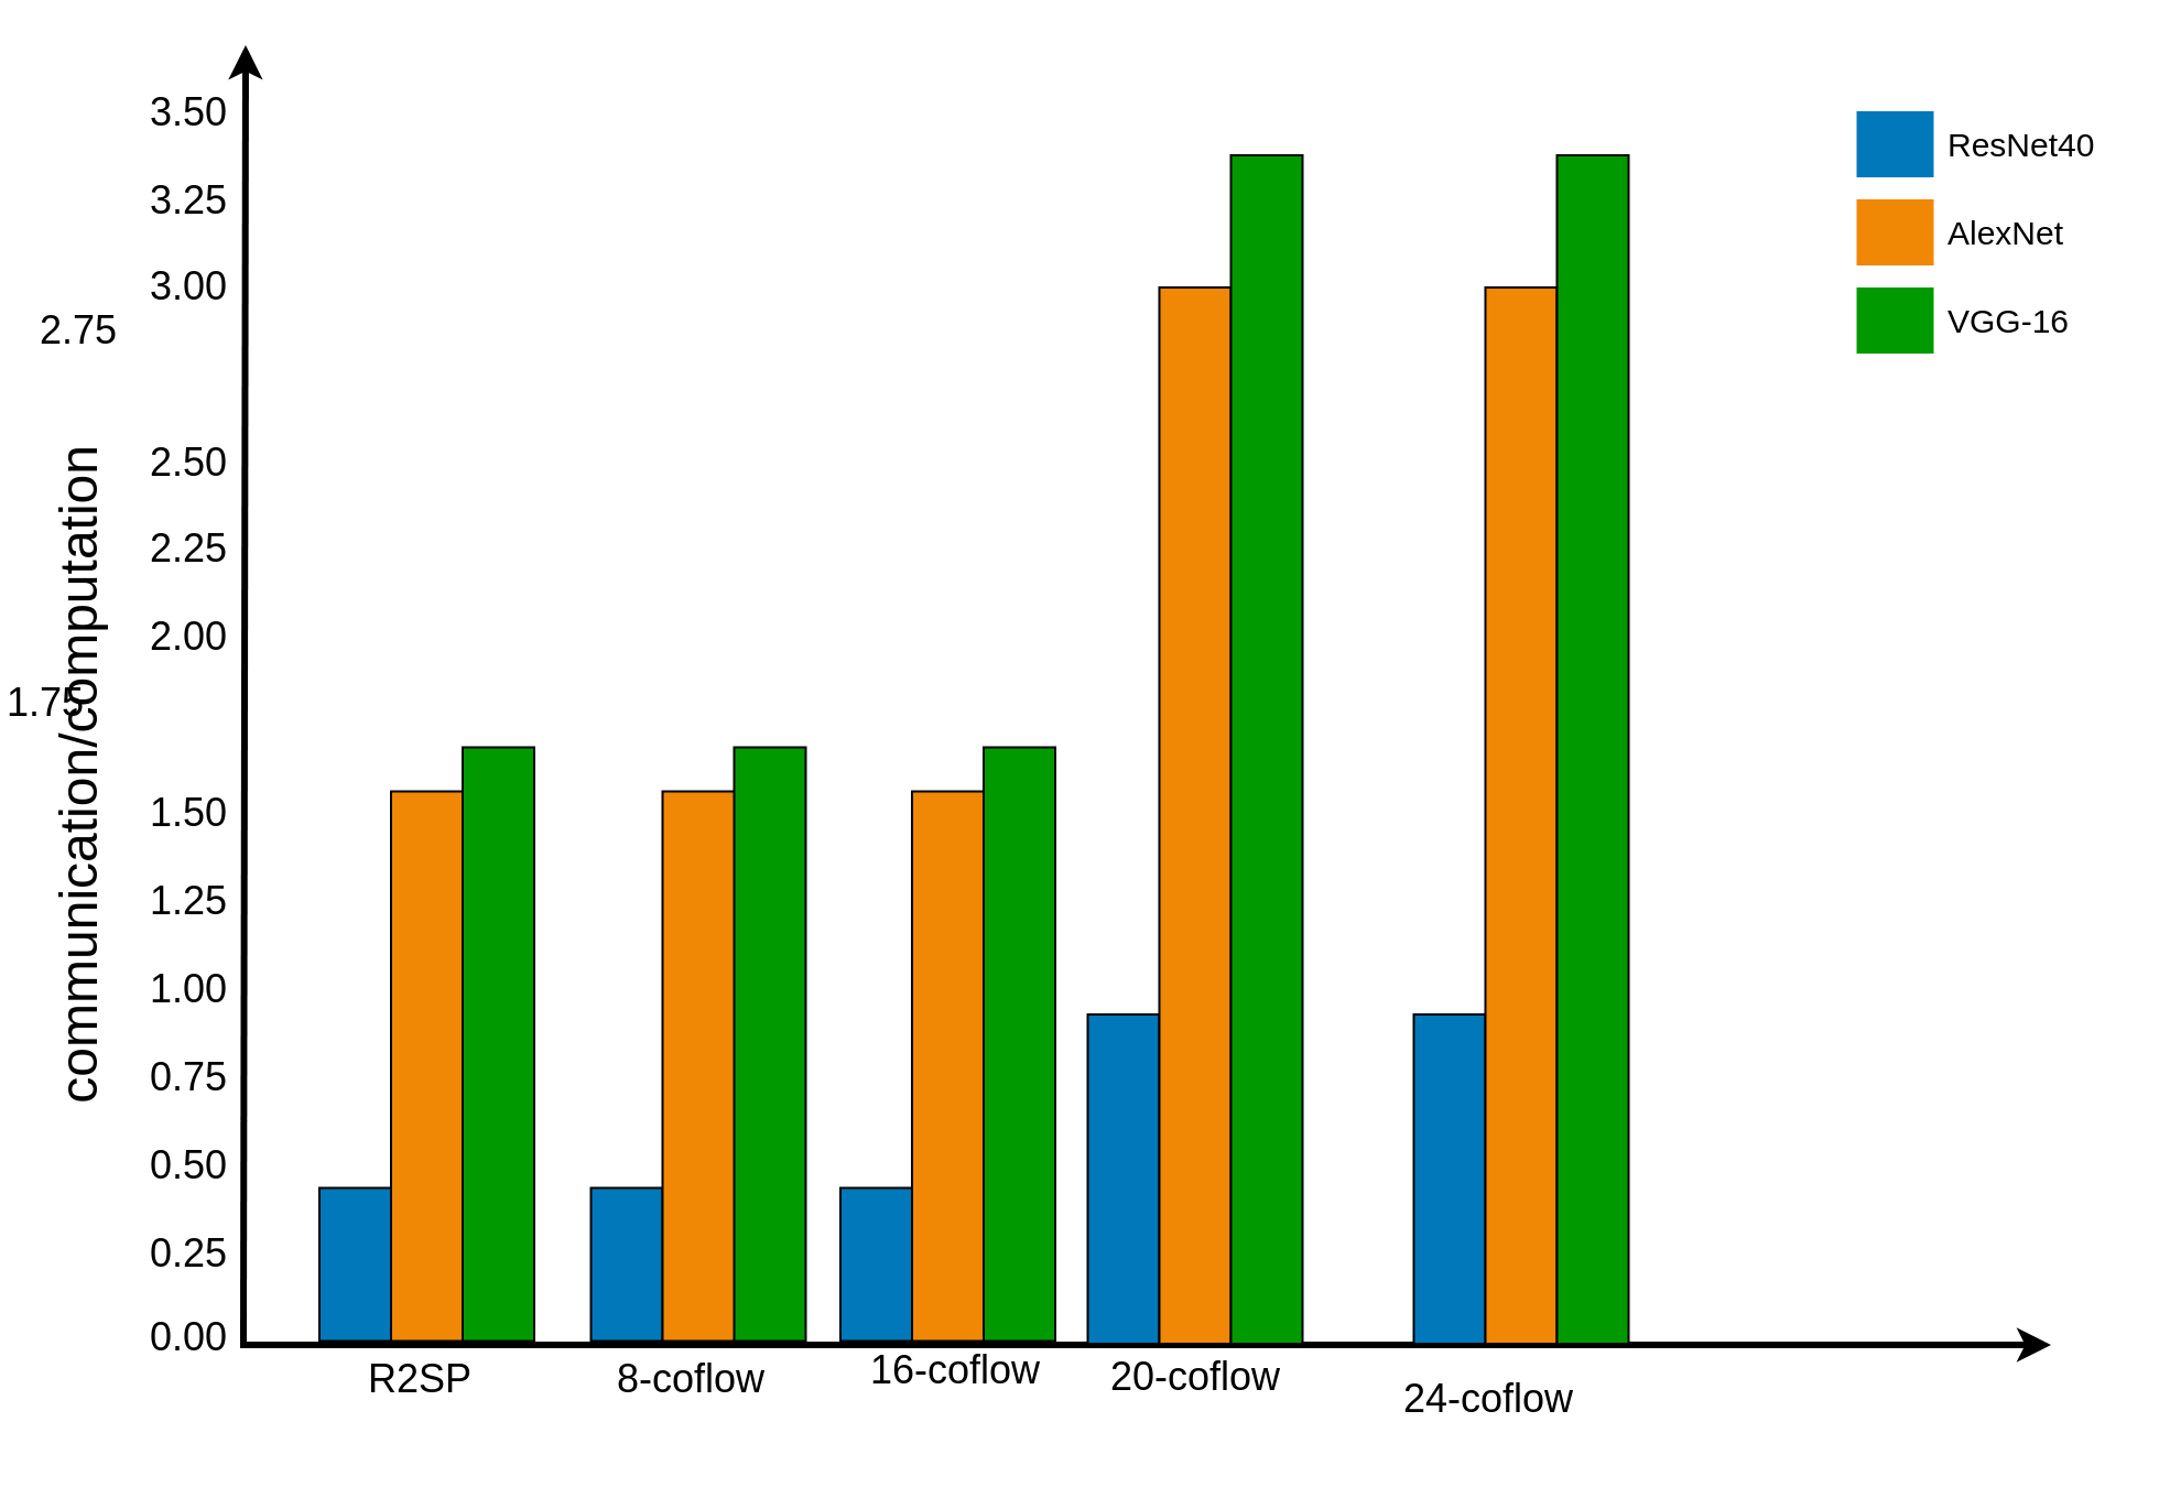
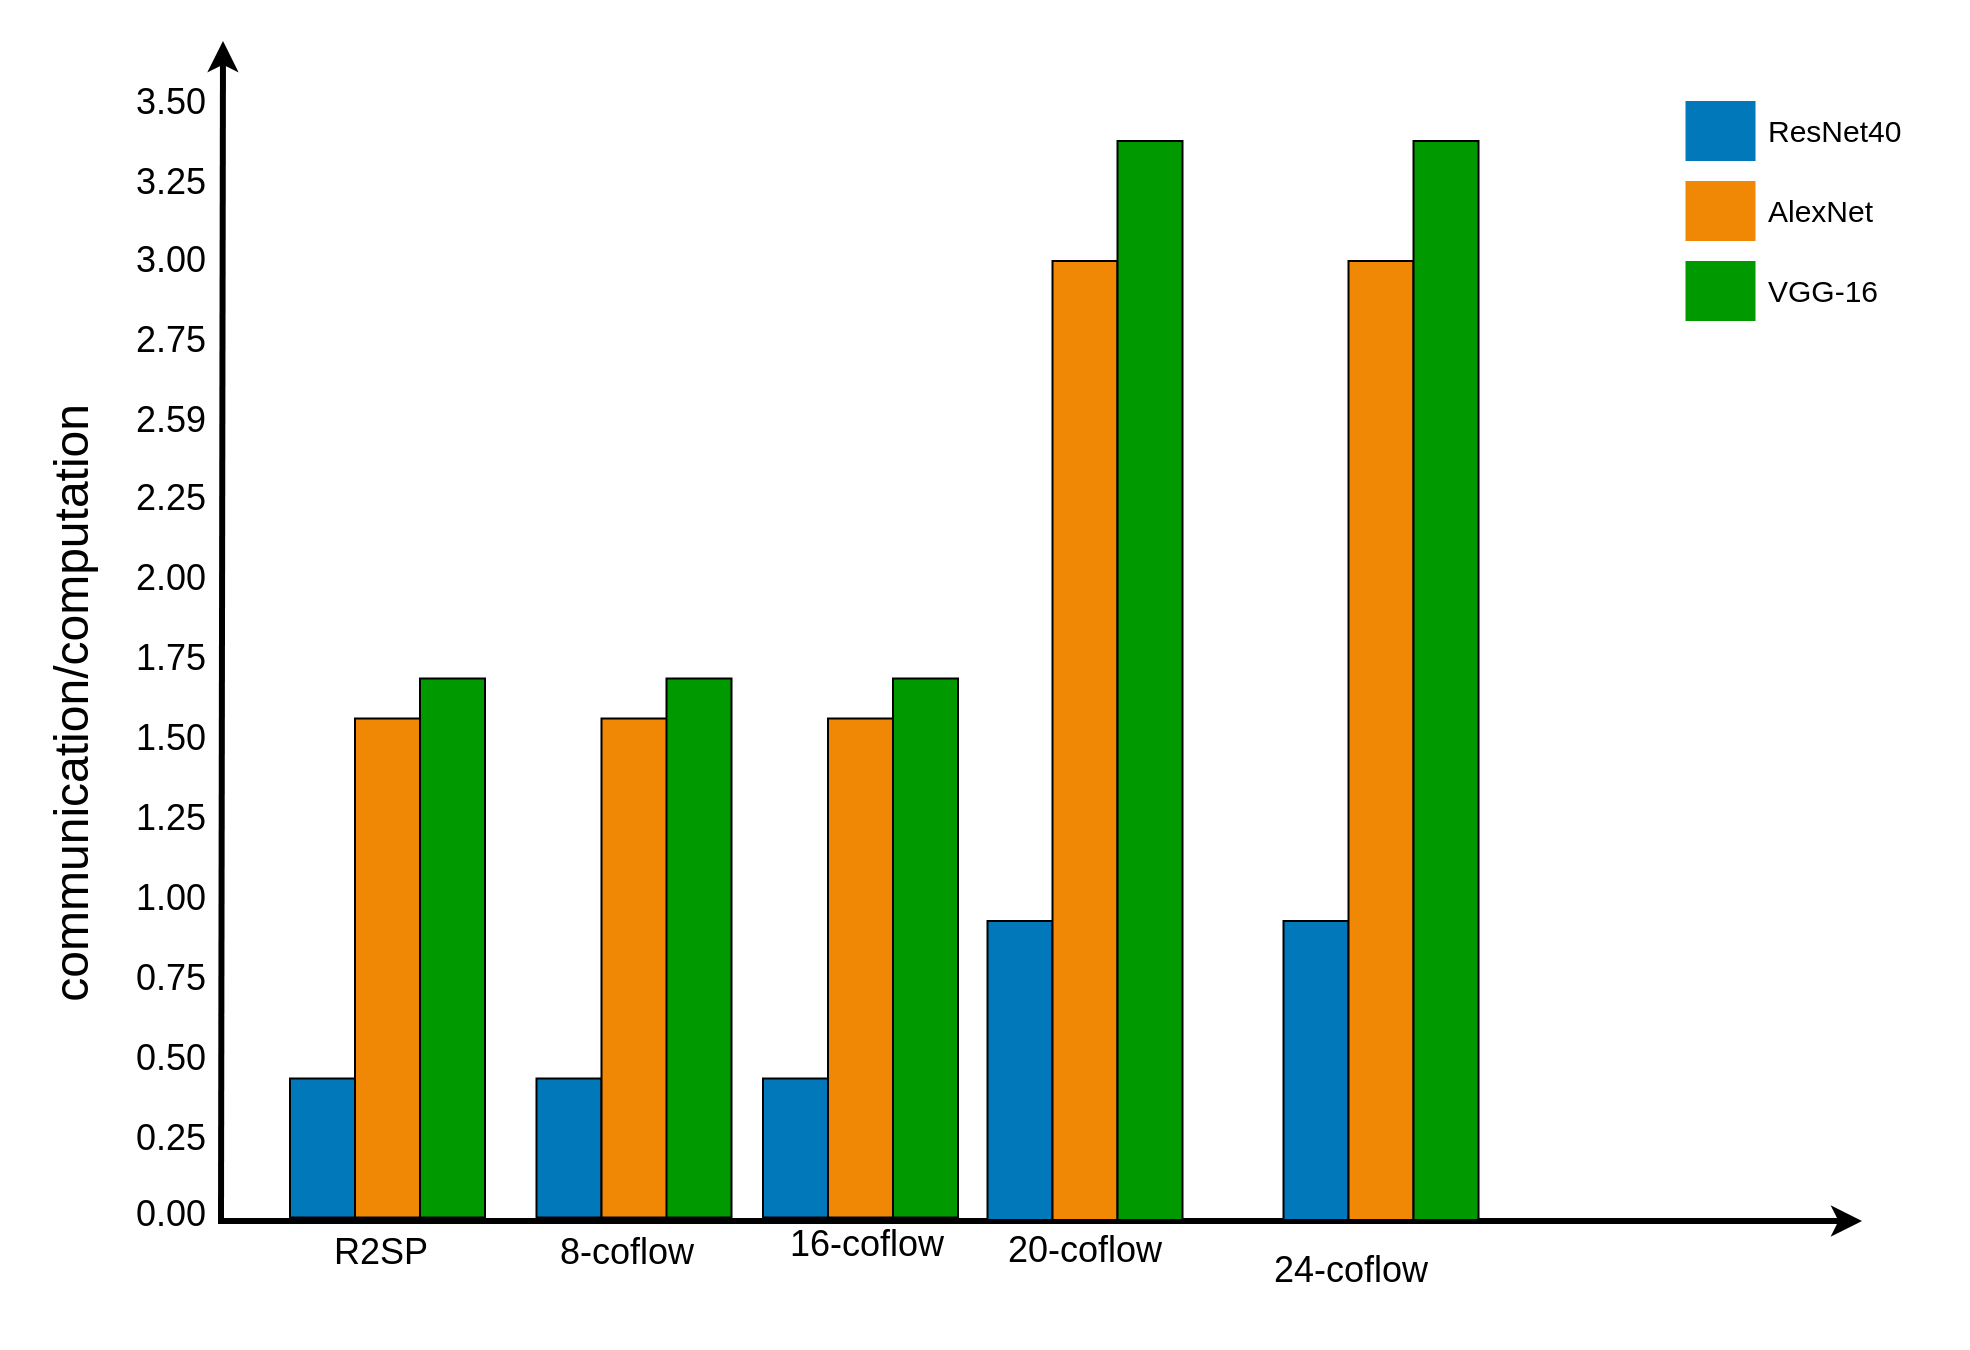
- <mxCell id="14" value="2.75" style="text;spacingTop=-5;align=center;verticalAlign=middle;fontStyle=0;html=1;fontSize=18;points=[];labelBackgroundColor=none;labelBorderColor=none;rounded=0;" parent="1" vertex="1"><mxGeometry x="20" y="132" width="30" height="40" as="geometry" /></mxCell>
+ <mxCell id="14" value="2.75" style="text;spacingTop=-5;align=center;verticalAlign=middle;fontStyle=0;html=1;fontSize=18;points=[];labelBackgroundColor=none;labelBorderColor=none;rounded=0;" parent="1" vertex="1"><mxGeometry x="70" y="152" width="30" height="40" as="geometry" /></mxCell>
- <mxCell id="20" value="2.50" style="text;spacingTop=-5;align=center;verticalAlign=middle;fontStyle=0;html=1;fontSize=18;points=[];labelBackgroundColor=none;labelBorderColor=none;rounded=0;" parent="1" vertex="1"><mxGeometry x="70" y="192" width="30" height="40" as="geometry" /></mxCell>
+ <mxCell id="20" value="2.59" style="text;spacingTop=-5;align=center;verticalAlign=middle;fontStyle=0;html=1;fontSize=18;points=[];labelBackgroundColor=none;labelBorderColor=none;rounded=0;" parent="1" vertex="1"><mxGeometry x="70" y="192" width="30" height="40" as="geometry" /></mxCell>
- <mxCell id="16" value="1.75" style="text;spacingTop=-5;align=center;verticalAlign=middle;fontStyle=0;html=1;fontSize=18;points=[];labelBackgroundColor=none;labelBorderColor=none;rounded=0;" parent="1" vertex="1"><mxGeometry x="5" y="301" width="30" height="40" as="geometry" /></mxCell>
+ <mxCell id="16" value="1.75" style="text;spacingTop=-5;align=center;verticalAlign=middle;fontStyle=0;html=1;fontSize=18;points=[];labelBackgroundColor=none;labelBorderColor=none;rounded=0;" parent="1" vertex="1"><mxGeometry x="70" y="311" width="30" height="40" as="geometry" /></mxCell>
